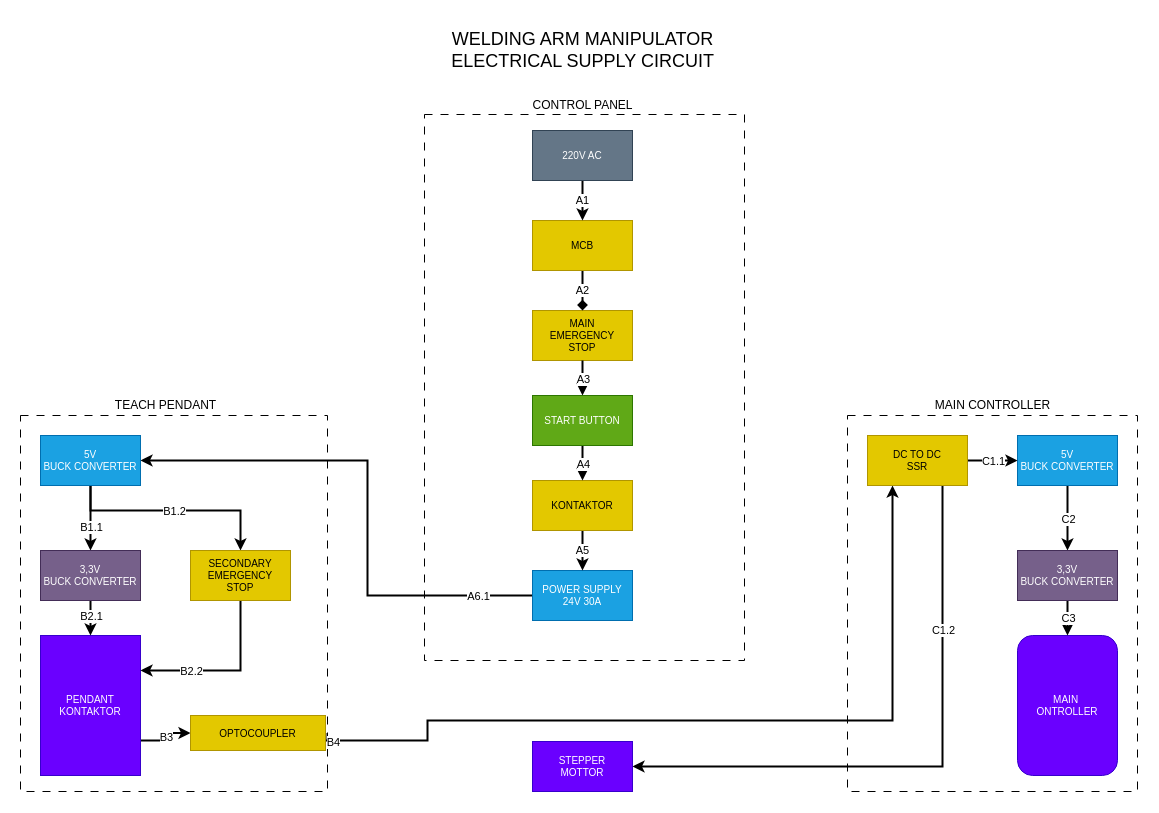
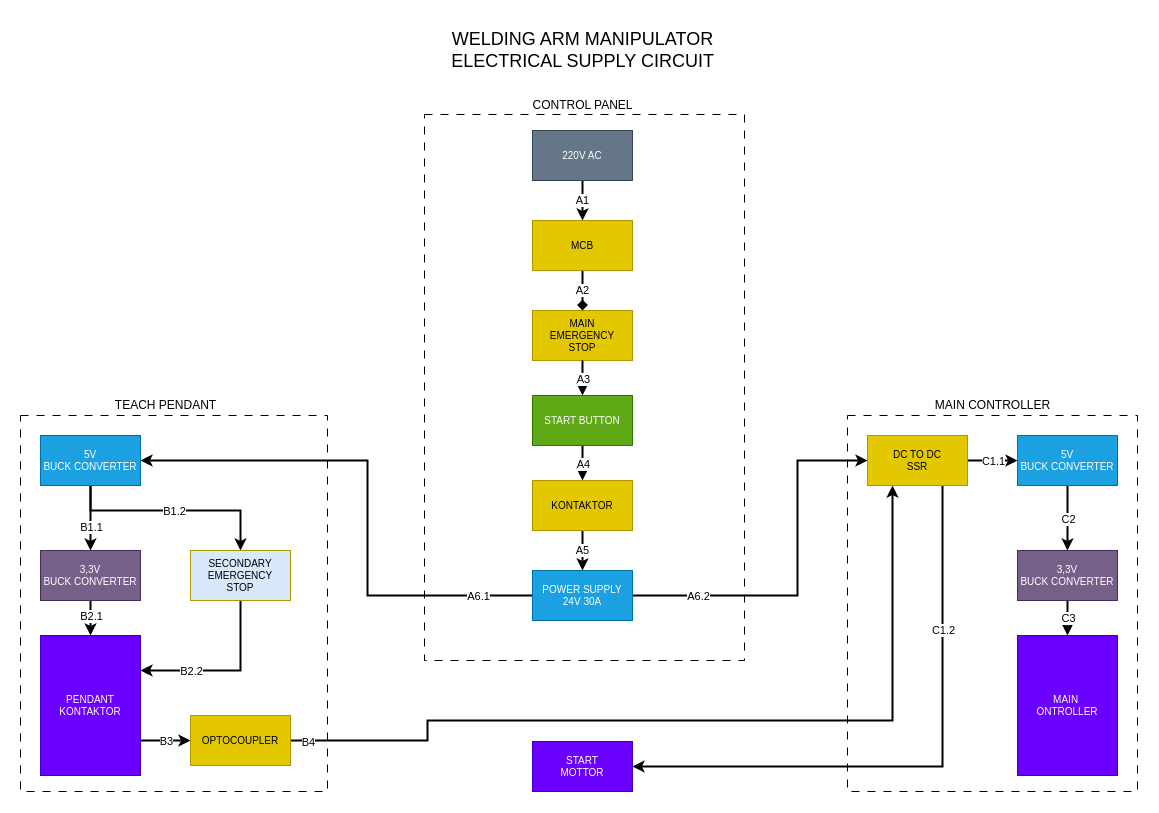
- <mxCell id="43" value="&lt;div&gt;&lt;span style=&quot;background-color: initial;&quot;&gt;SECONDARY&lt;/span&gt;&lt;/div&gt;&lt;div&gt;&lt;span style=&quot;background-color: initial;&quot;&gt;EMERGENCY&lt;/span&gt;&lt;br&gt;&lt;/div&gt;&lt;div&gt;STOP&lt;/div&gt;" style="rounded=0;whiteSpace=wrap;html=1;fontSize=10;fillColor=#e3c800;fontColor=#000000;strokeColor=#B09500;" parent="1" vertex="1"><mxGeometry x="190" y="550" width="100" height="50" as="geometry" /></mxCell>
+ <mxCell id="43" value="&lt;div&gt;&lt;span style=&quot;background-color: initial;&quot;&gt;SECONDARY&lt;/span&gt;&lt;/div&gt;&lt;div&gt;&lt;span style=&quot;background-color: initial;&quot;&gt;EMERGENCY&lt;/span&gt;&lt;br&gt;&lt;/div&gt;&lt;div&gt;STOP&lt;/div&gt;" style="rounded=0;whiteSpace=wrap;html=1;fontSize=10;fillColor=#dae8fc;fontColor=#000000;strokeColor=#B09500;" parent="1" vertex="1"><mxGeometry x="190" y="550" width="100" height="50" as="geometry" /></mxCell>
+ <mxCell id="13" value="" style="edgeStyle=orthogonalEdgeStyle;rounded=0;orthogonalLoop=1;jettySize=auto;html=1;exitX=1;exitY=0.5;exitDx=0;exitDy=0;entryX=0;entryY=0.5;entryDx=0;entryDy=0;strokeWidth=2;" parent="1" source="15" target="40" edge="1"><mxGeometry x="-0.21" relative="1" as="geometry"><Array as="points"><mxPoint x="797" y="595" /><mxPoint x="797" y="460" /></Array><mxPoint y="1" as="offset" /></mxGeometry></mxCell>
+ <mxCell id="14" value="A6.2" style="edgeLabel;html=1;align=center;verticalAlign=middle;resizable=0;points=[];" parent="13" vertex="1" connectable="0"><mxGeometry relative="1" as="geometry"><mxPoint x="-100" y="20" as="offset" /></mxGeometry></mxCell>
- <mxCell id="16" value="MAIN&amp;nbsp;&lt;div&gt;ONTROLLER&lt;/div&gt;" style="whiteSpace=wrap;html=1;fontSize=10;fillColor=#6a00ff;fontColor=#ffffff;strokeColor=#3700CC;rounded=1;" parent="1" vertex="1"><mxGeometry x="1017" y="635" width="100" height="140" as="geometry" /></mxCell>
+ <mxCell id="16" value="MAIN&amp;nbsp;&lt;div&gt;ONTROLLER&lt;/div&gt;" style="rounded=0;whiteSpace=wrap;html=1;fontSize=10;fillColor=#6a00ff;fontColor=#ffffff;strokeColor=#3700CC;" parent="1" vertex="1"><mxGeometry x="1017" y="635" width="100" height="140" as="geometry" /></mxCell>
- <mxCell id="55" value="&lt;div&gt;OPTOCOUPLER&lt;/div&gt;" style="rounded=0;whiteSpace=wrap;html=1;fontSize=10;fillColor=#e3c800;fontColor=#000000;strokeColor=#B09500;" parent="1" vertex="1"><mxGeometry x="190" y="715" width="135" height="35" as="geometry" /></mxCell>
+ <mxCell id="55" value="&lt;div&gt;OPTOCOUPLER&lt;/div&gt;" style="rounded=0;whiteSpace=wrap;html=1;fontSize=10;fillColor=#e3c800;fontColor=#000000;strokeColor=#B09500;" parent="1" vertex="1"><mxGeometry x="190" y="715" width="100" height="50" as="geometry" /></mxCell>
- <mxCell id="48" value="STEPPER&lt;div&gt;MOTTOR&lt;/div&gt;" style="rounded=0;whiteSpace=wrap;html=1;fontSize=10;fillColor=#6a00ff;fontColor=#ffffff;strokeColor=#3700CC;" parent="1" vertex="1"><mxGeometry x="532" y="741" width="100" height="50" as="geometry" /></mxCell>
+ <mxCell id="48" value="START&lt;div&gt;MOTTOR&lt;/div&gt;" style="rounded=0;whiteSpace=wrap;html=1;fontSize=10;fillColor=#6a00ff;fontColor=#ffffff;strokeColor=#3700CC;" parent="1" vertex="1"><mxGeometry x="532" y="741" width="100" height="50" as="geometry" /></mxCell>
